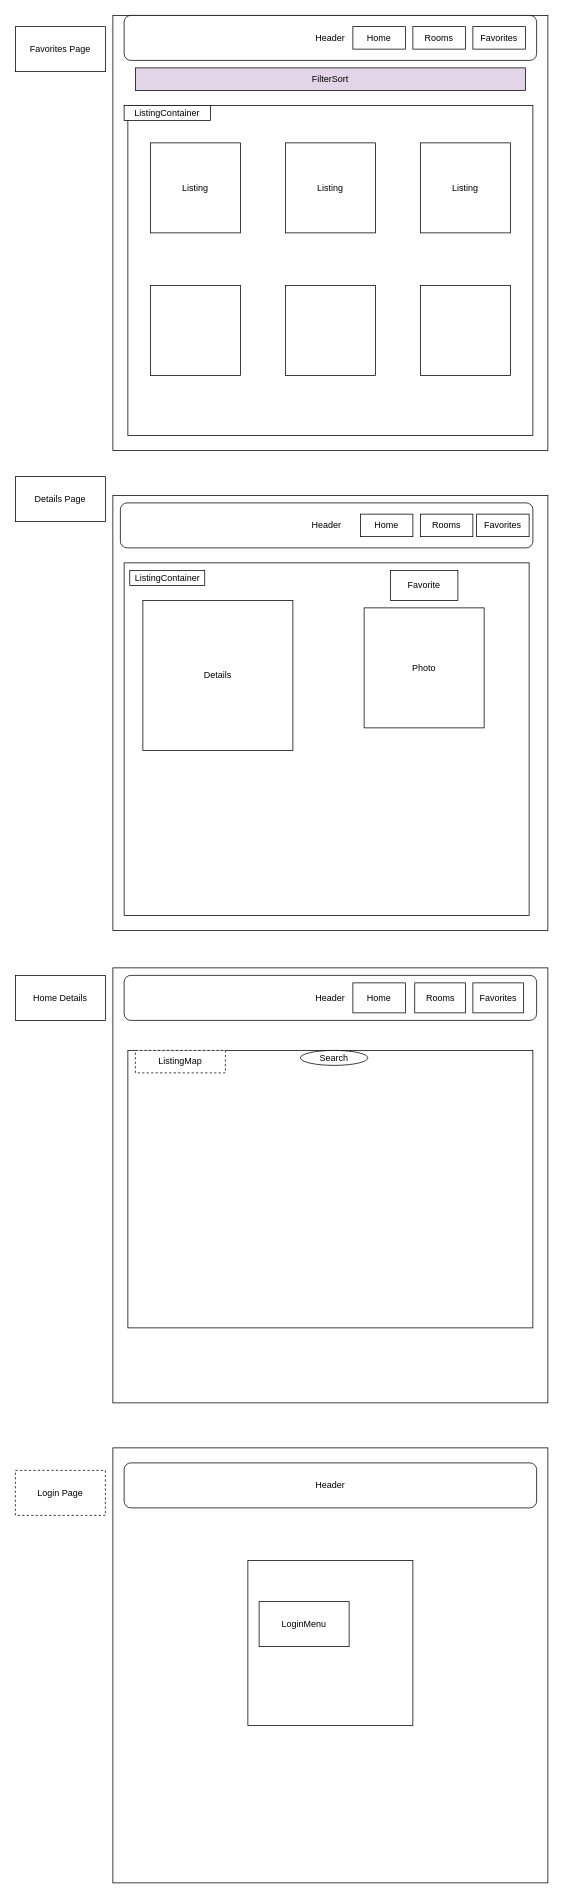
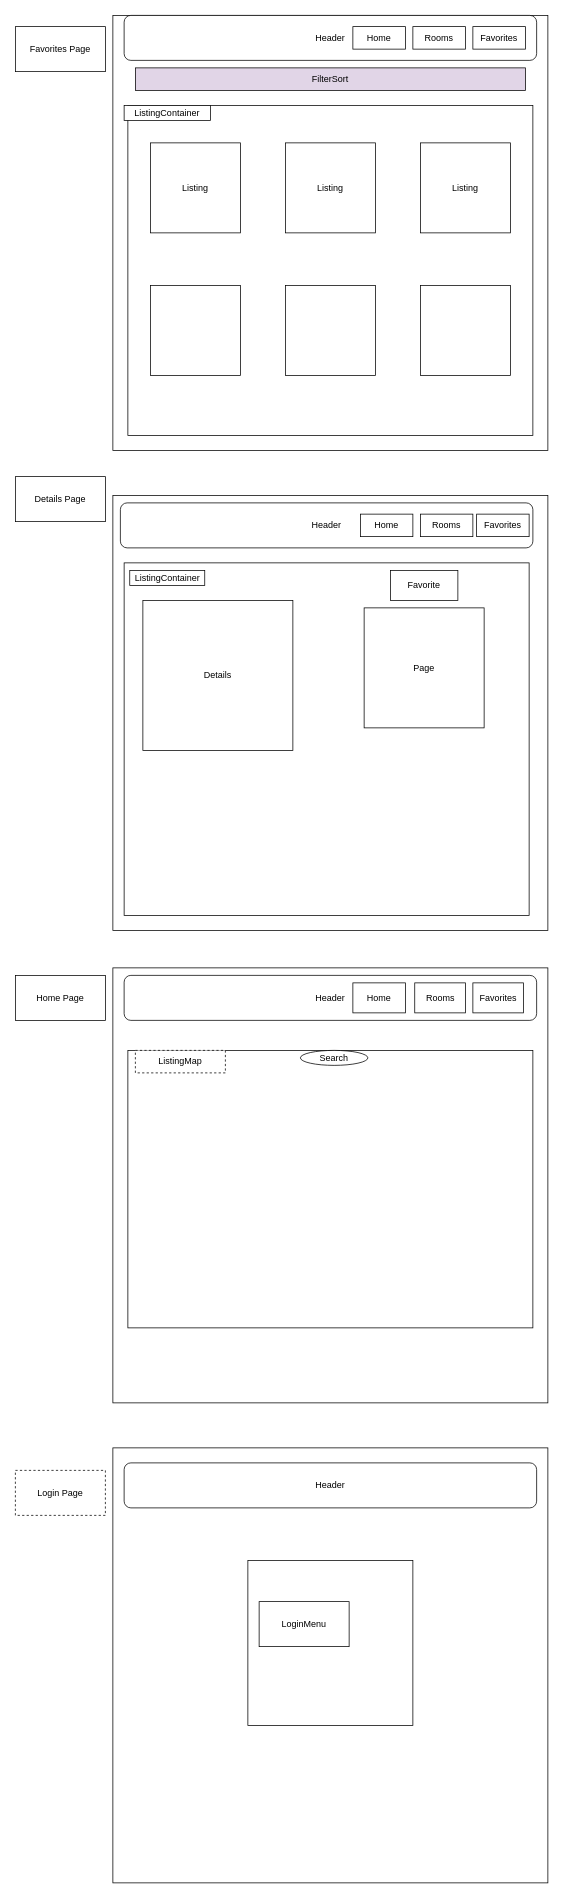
- <mxCell id="21" value="Photo" style="whiteSpace=wrap;html=1;aspect=fixed;" vertex="1" parent="1"><mxGeometry x="485" y="810" width="160" height="160" as="geometry" /></mxCell>
+ <mxCell id="21" value="Page" style="whiteSpace=wrap;html=1;aspect=fixed;" vertex="1" parent="1"><mxGeometry x="485" y="810" width="160" height="160" as="geometry" /></mxCell>
- <mxCell id="30" value="Home Details" style="rounded=0;whiteSpace=wrap;html=1;" vertex="1" parent="1"><mxGeometry y="1300" width="120" height="60" as="geometry" x="20" /></mxCell>
+ <mxCell id="30" value="Home Page" style="rounded=0;whiteSpace=wrap;html=1;" vertex="1" parent="1"><mxGeometry y="1300" width="120" height="60" as="geometry" x="20" /></mxCell>
